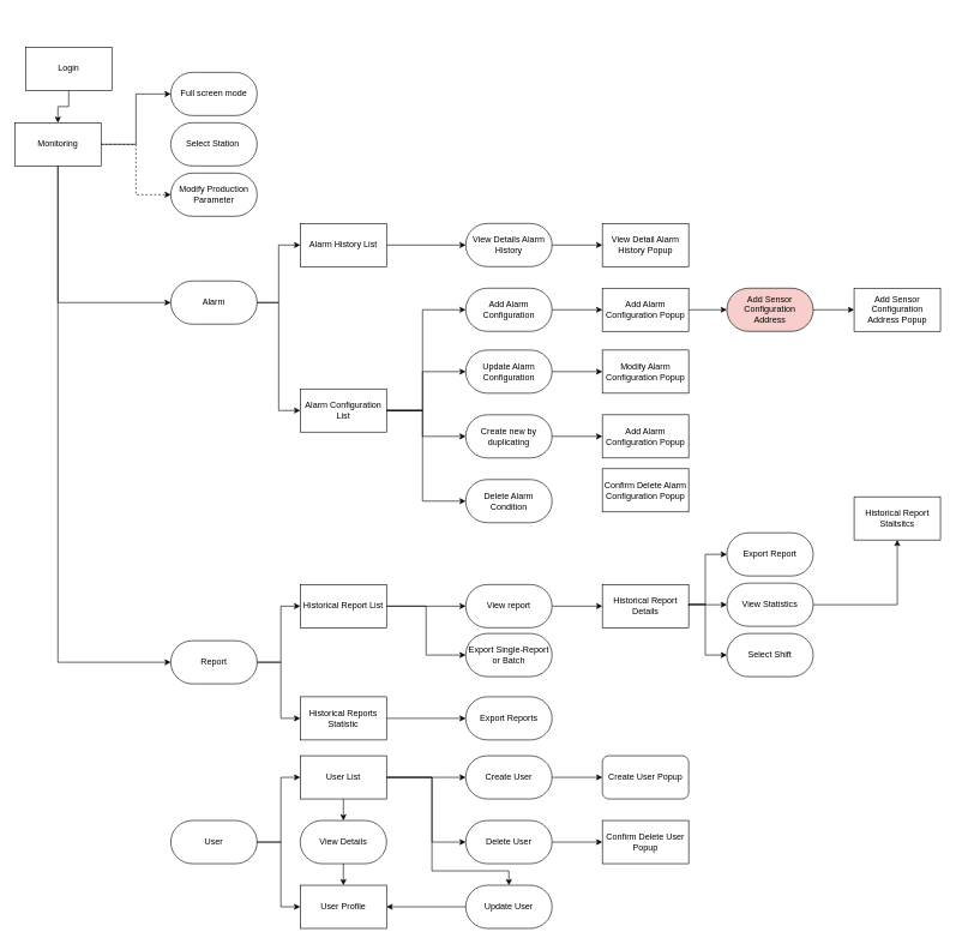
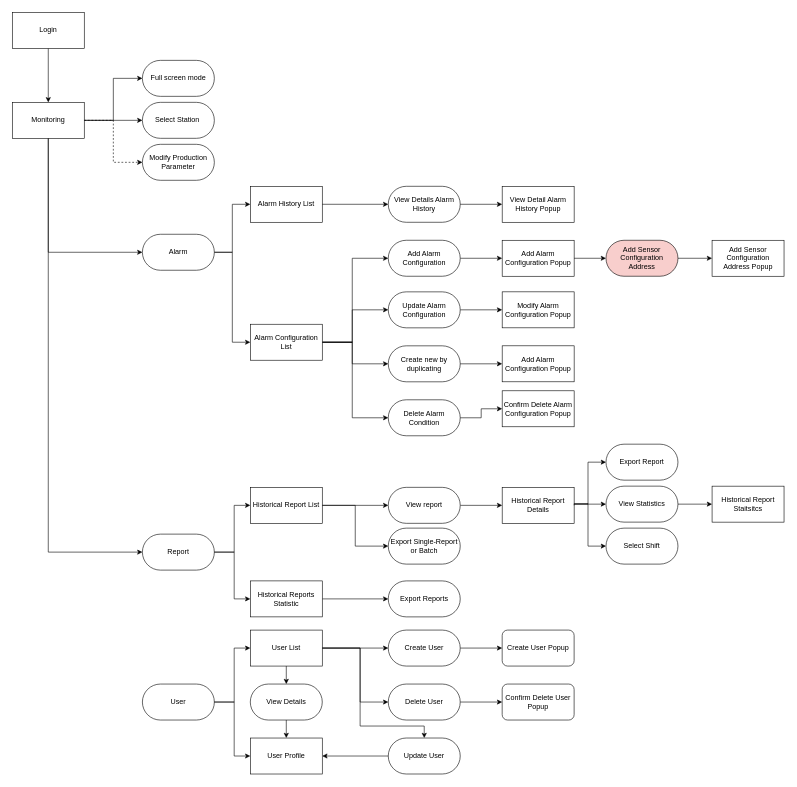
- <mxCell id="3" value="Login" style="rounded=0;whiteSpace=wrap;html=1;" parent="1" vertex="1"><mxGeometry x="35" y="65" width="120" height="60" as="geometry" /></mxCell>
+ <mxCell id="3" value="Login" style="rounded=0;whiteSpace=wrap;html=1;" parent="1" vertex="1"><mxGeometry x="20" y="20" width="120" height="60" as="geometry" /></mxCell>
+ <mxCell id="67" style="edgeStyle=orthogonalEdgeStyle;rounded=0;orthogonalLoop=1;jettySize=auto;html=1;entryX=0;entryY=0.5;entryDx=0;entryDy=0;exitX=1;exitY=0.5;exitDx=0;exitDy=0;" parent="1" source="6" target="7" edge="1"><mxGeometry relative="1" as="geometry"><mxPoint x="150" y="210" as="sourcePoint" /><mxPoint x="215" y="130" as="targetPoint" /></mxGeometry></mxCell>
+ <mxCell id="34" style="edgeStyle=orthogonalEdgeStyle;rounded=0;orthogonalLoop=1;jettySize=auto;html=1;entryX=0;entryY=0.5;entryDx=0;entryDy=0;exitX=1;exitY=0.5;exitDx=0;exitDy=0;" parent="1" source="25" target="33" edge="1"><mxGeometry relative="1" as="geometry"><mxPoint x="776.94" y="616" as="sourcePoint" /><mxPoint x="846.94" y="616" as="targetPoint" /></mxGeometry></mxCell>
- <mxCell id="46" value="Historical Report Staitsitcs" style="rounded=0;whiteSpace=wrap;html=1;" parent="1" vertex="1"><mxGeometry x="1186.88" y="690" width="120" height="60" as="geometry" /></mxCell>
+ <mxCell id="46" value="Historical Report Staitsitcs" style="rounded=0;whiteSpace=wrap;html=1;" parent="1" vertex="1"><mxGeometry x="1186.88" y="810" width="120" height="60" as="geometry" /></mxCell>
- <mxCell id="63" value="Confirm Delete User Popup" style="rounded=0;whiteSpace=wrap;html=1;" parent="1" vertex="1"><mxGeometry x="836.88" y="1140" width="120" height="60" as="geometry" /></mxCell>
+ <mxCell id="63" value="Confirm Delete User Popup" style="whiteSpace=wrap;html=1;rounded=1;" parent="1" vertex="1"><mxGeometry x="836.88" y="1140" width="120" height="60" as="geometry" /></mxCell>
